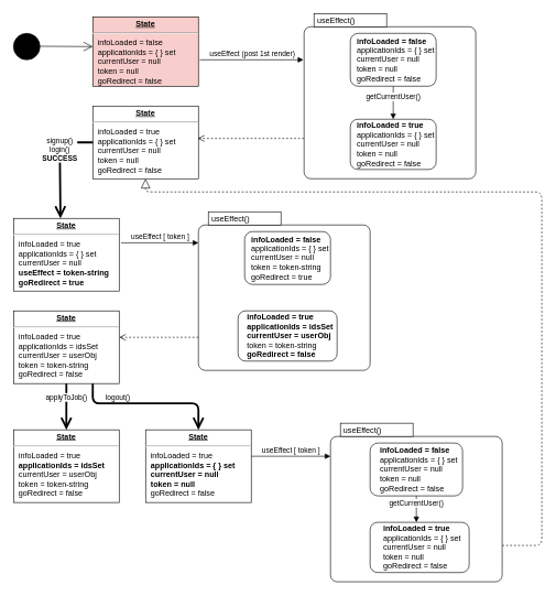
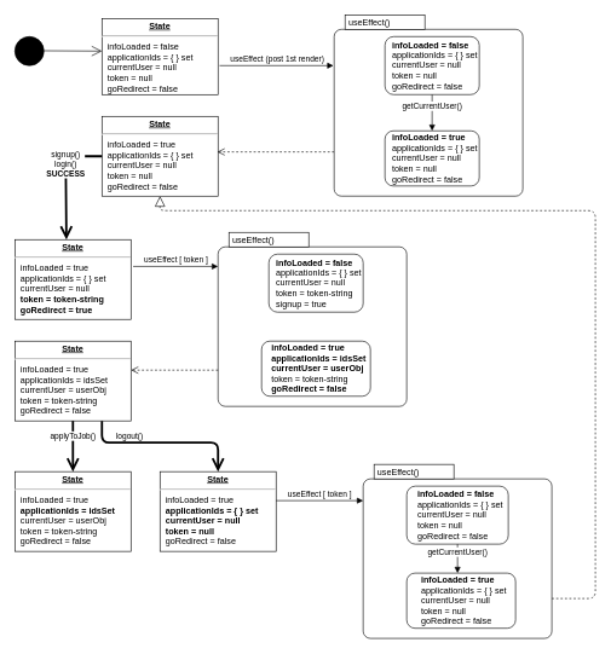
- <mxCell id="4" value="&lt;p style=&quot;margin: 0px ; margin-top: 4px ; text-align: center ; text-decoration: underline&quot;&gt;&lt;b&gt;State&lt;/b&gt;&lt;/p&gt;&lt;hr&gt;&lt;p style=&quot;margin: 0px ; margin-left: 8px&quot;&gt;infoLoaded = false&lt;/p&gt;&lt;p style=&quot;margin: 0px ; margin-left: 8px&quot;&gt;applicationIds = { } set&lt;br&gt;currentUser = null&lt;br&gt;token = null&lt;/p&gt;&lt;p style=&quot;margin: 0px ; margin-left: 8px&quot;&gt;goRedirect = false&lt;/p&gt;" style="verticalAlign=top;align=left;overflow=fill;fontSize=12;fontFamily=Helvetica;html=1;fillColor=#f8cecc;" vertex="1" parent="1"><mxGeometry x="140" y="25" width="160" height="105" as="geometry" /></mxCell>
+ <mxCell id="4" value="&lt;p style=&quot;margin: 0px ; margin-top: 4px ; text-align: center ; text-decoration: underline&quot;&gt;&lt;b&gt;State&lt;/b&gt;&lt;/p&gt;&lt;hr&gt;&lt;p style=&quot;margin: 0px ; margin-left: 8px&quot;&gt;infoLoaded = false&lt;/p&gt;&lt;p style=&quot;margin: 0px ; margin-left: 8px&quot;&gt;applicationIds = { } set&lt;br&gt;currentUser = null&lt;br&gt;token = null&lt;/p&gt;&lt;p style=&quot;margin: 0px ; margin-left: 8px&quot;&gt;goRedirect = false&lt;/p&gt;" style="verticalAlign=top;align=left;overflow=fill;fontSize=12;fontFamily=Helvetica;html=1;" vertex="1" parent="1"><mxGeometry x="140" y="25" width="160" height="105" as="geometry" /></mxCell>
- <mxCell id="7" value="&lt;p style=&quot;margin: 0px ; margin-top: 4px ; text-align: center ; text-decoration: underline&quot;&gt;&lt;b&gt;State&lt;/b&gt;&lt;/p&gt;&lt;hr&gt;&lt;p style=&quot;margin: 0px ; margin-left: 8px&quot;&gt;infoLoaded = true&lt;/p&gt;&lt;p style=&quot;margin: 0px ; margin-left: 8px&quot;&gt;applicationIds = { } set&lt;br&gt;currentUser = null&lt;br&gt;&lt;b&gt;useEffect = token-string&lt;/b&gt;&lt;/p&gt;&lt;p style=&quot;margin: 0px ; margin-left: 8px&quot;&gt;&lt;b&gt;goRedirect = true&lt;/b&gt;&lt;/p&gt;" style="verticalAlign=top;align=left;overflow=fill;fontSize=12;fontFamily=Helvetica;html=1;" vertex="1" parent="1"><mxGeometry x="20" y="330" width="160" height="110" as="geometry" /></mxCell>
+ <mxCell id="7" value="&lt;p style=&quot;margin: 0px ; margin-top: 4px ; text-align: center ; text-decoration: underline&quot;&gt;&lt;b&gt;State&lt;/b&gt;&lt;/p&gt;&lt;hr&gt;&lt;p style=&quot;margin: 0px ; margin-left: 8px&quot;&gt;infoLoaded = true&lt;/p&gt;&lt;p style=&quot;margin: 0px ; margin-left: 8px&quot;&gt;applicationIds = { } set&lt;br&gt;currentUser = null&lt;br&gt;&lt;b&gt;token = token-string&lt;/b&gt;&lt;/p&gt;&lt;p style=&quot;margin: 0px ; margin-left: 8px&quot;&gt;&lt;b&gt;goRedirect = true&lt;/b&gt;&lt;/p&gt;" style="verticalAlign=top;align=left;overflow=fill;fontSize=12;fontFamily=Helvetica;html=1;" vertex="1" parent="1"><mxGeometry x="20" y="330" width="160" height="110" as="geometry" /></mxCell>
- <mxCell id="17" value="&lt;p style=&quot;text-align: left ; margin: 0px 0px 0px 8px&quot;&gt;&lt;b&gt;infoLoaded = false&lt;/b&gt;&lt;/p&gt;&lt;p style=&quot;text-align: left ; margin: 0px 0px 0px 8px&quot;&gt;applicationIds = { } set&lt;b&gt;&lt;br&gt;&lt;/b&gt;currentUser = null&lt;br&gt;token = token-string&lt;/p&gt;&lt;p style=&quot;text-align: left ; margin: 0px 0px 0px 8px&quot;&gt;goRedirect = true&lt;/p&gt;" style="strokeColor=inherit;fillColor=inherit;gradientColor=inherit;shape=rect;html=1;rounded=1;whiteSpace=wrap;align=center;" vertex="1" parent="16"><mxGeometry x="70" y="30" width="130" height="80" as="geometry" /></mxCell>
+ <mxCell id="17" value="&lt;p style=&quot;text-align: left ; margin: 0px 0px 0px 8px&quot;&gt;&lt;b&gt;infoLoaded = false&lt;/b&gt;&lt;/p&gt;&lt;p style=&quot;text-align: left ; margin: 0px 0px 0px 8px&quot;&gt;applicationIds = { } set&lt;b&gt;&lt;br&gt;&lt;/b&gt;currentUser = null&lt;br&gt;token = token-string&lt;/p&gt;&lt;p style=&quot;text-align: left ; margin: 0px 0px 0px 8px&quot;&gt;signup = true&lt;/p&gt;" style="strokeColor=inherit;fillColor=inherit;gradientColor=inherit;shape=rect;html=1;rounded=1;whiteSpace=wrap;align=center;" vertex="1" parent="16"><mxGeometry x="70" y="30" width="130" height="80" as="geometry" /></mxCell>
